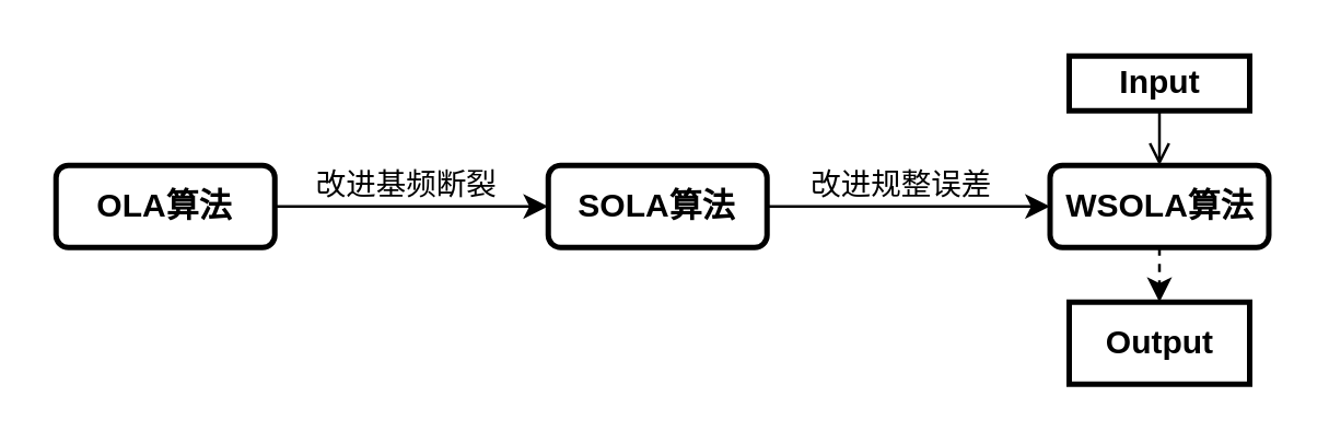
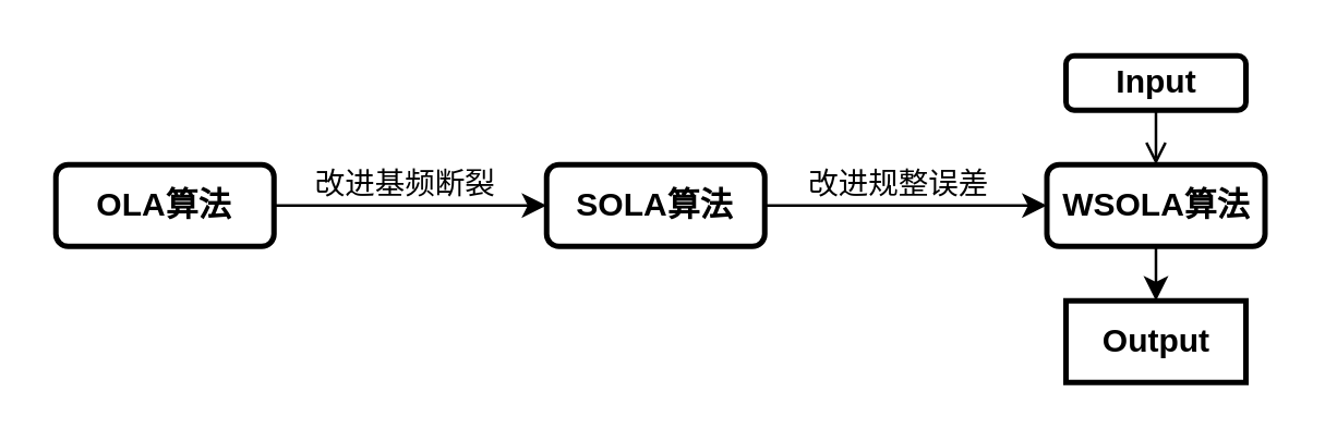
- <mxCell id="10" value="&lt;b&gt;Input&lt;br&gt;&lt;/b&gt;" style="rounded=0;whiteSpace=wrap;html=1;strokeWidth=2;" parent="1" vertex="1"><mxGeometry x="390.5" y="20" width="66" height="20" as="geometry" /></mxCell>
+ <mxCell id="10" value="&lt;b&gt;Input&lt;br&gt;&lt;/b&gt;" style="whiteSpace=wrap;html=1;strokeWidth=2;rounded=1;" parent="1" vertex="1"><mxGeometry x="390.5" y="20" width="66" height="20" as="geometry" /></mxCell>
- <mxCell id="11" style="edgeStyle=none;html=1;entryX=0.5;entryY=0;entryDx=0;entryDy=0;dashed=1;" edge="1" parent="1" source="12" target="8"><mxGeometry relative="1" as="geometry" /></mxCell>
+ <mxCell id="11" style="edgeStyle=none;html=1;entryX=0.5;entryY=0;entryDx=0;entryDy=0;" edge="1" parent="1" source="12" target="8"><mxGeometry relative="1" as="geometry" /></mxCell>
